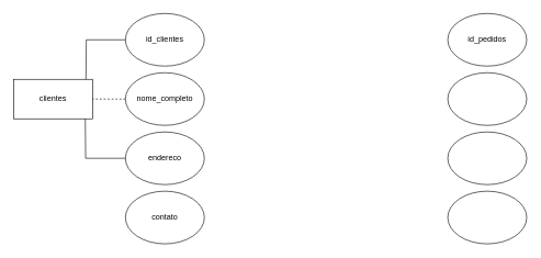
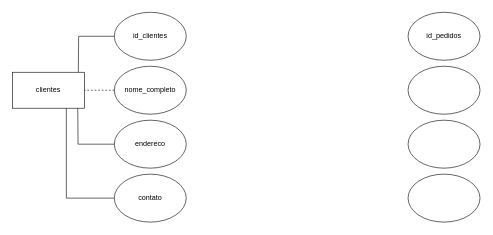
+ <mxCell id="8" style="edgeStyle=orthogonalEdgeStyle;rounded=0;orthogonalLoop=1;jettySize=auto;html=1;entryX=0.75;entryY=1;entryDx=0;entryDy=0;strokeColor=default;align=center;verticalAlign=middle;fontFamily=Helvetica;fontSize=11;fontColor=default;labelBackgroundColor=default;endArrow=none;endFill=0;" edge="1" parent="1" source="9" target="4"><mxGeometry relative="1" as="geometry" /></mxCell>
